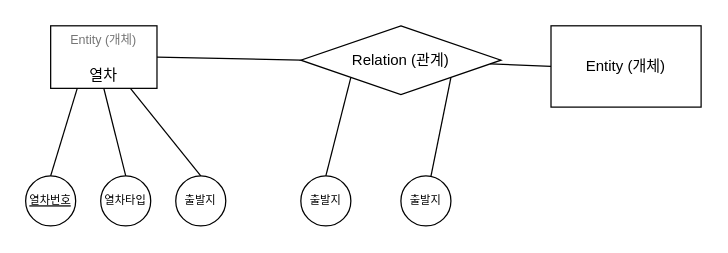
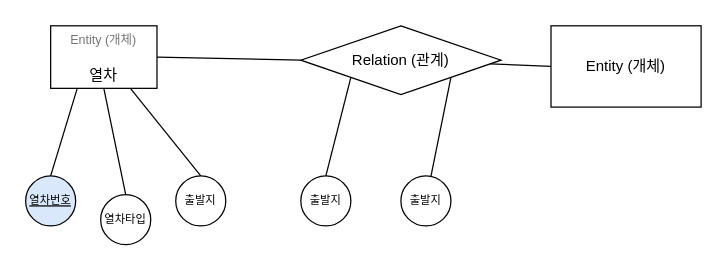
- <mxCell id="4" value="열차번호" style="ellipse;whiteSpace=wrap;html=1;fontSize=9;fontStyle=4" vertex="1" parent="1"><mxGeometry x="20" y="140" width="40" height="40" as="geometry" /></mxCell>
+ <mxCell id="4" value="열차번호" style="ellipse;whiteSpace=wrap;html=1;fontSize=9;fontStyle=4;fillColor=#dae8fc;" vertex="1" parent="1"><mxGeometry x="20" y="140" width="40" height="40" as="geometry" /></mxCell>
- <mxCell id="8" value="열차타입" style="ellipse;whiteSpace=wrap;html=1;fontSize=9;" vertex="1" parent="1"><mxGeometry x="80" y="140" width="40" height="40" as="geometry" /></mxCell>
+ <mxCell id="8" value="열차타입" style="ellipse;whiteSpace=wrap;html=1;fontSize=9;" vertex="1" parent="1"><mxGeometry x="80" y="155" width="40" height="40" as="geometry" /></mxCell>
